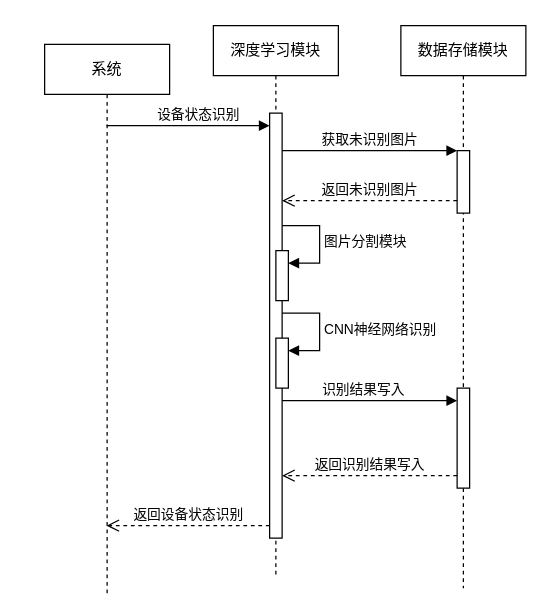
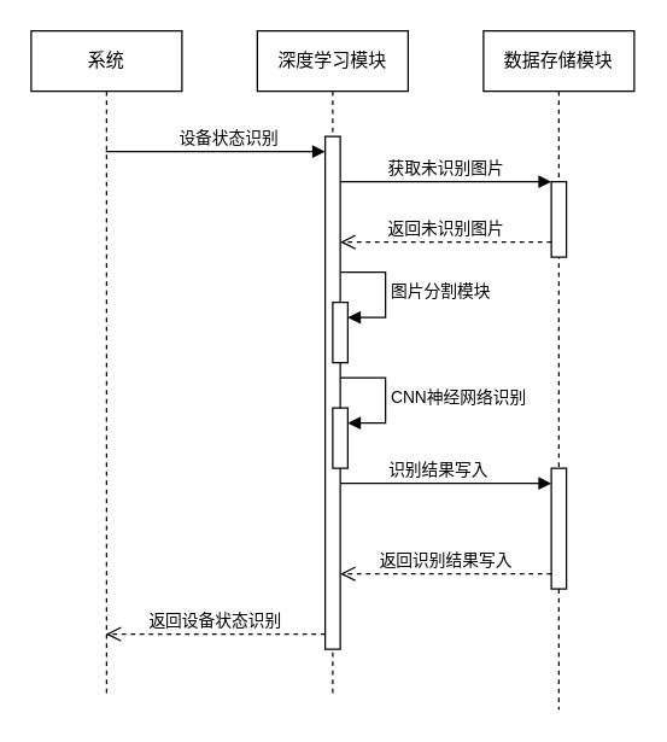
- <mxCell id="11" value="系统" style="shape=umlLifeline;perimeter=lifelinePerimeter;whiteSpace=wrap;html=1;container=1;dropTarget=0;collapsible=0;recursiveResize=0;outlineConnect=0;portConstraint=eastwest;newEdgeStyle={&quot;edgeStyle&quot;:&quot;elbowEdgeStyle&quot;,&quot;elbow&quot;:&quot;vertical&quot;,&quot;curved&quot;:0,&quot;rounded&quot;:0};" vertex="1" parent="1"><mxGeometry x="35" y="35" width="100" height="440" as="geometry" /></mxCell>
+ <mxCell id="11" value="系统" style="shape=umlLifeline;perimeter=lifelinePerimeter;whiteSpace=wrap;html=1;container=1;dropTarget=0;collapsible=0;recursiveResize=0;outlineConnect=0;portConstraint=eastwest;newEdgeStyle={&quot;edgeStyle&quot;:&quot;elbowEdgeStyle&quot;,&quot;elbow&quot;:&quot;vertical&quot;,&quot;curved&quot;:0,&quot;rounded&quot;:0};" vertex="1" parent="1"><mxGeometry x="20" y="20" width="100" height="440" as="geometry" /></mxCell>
